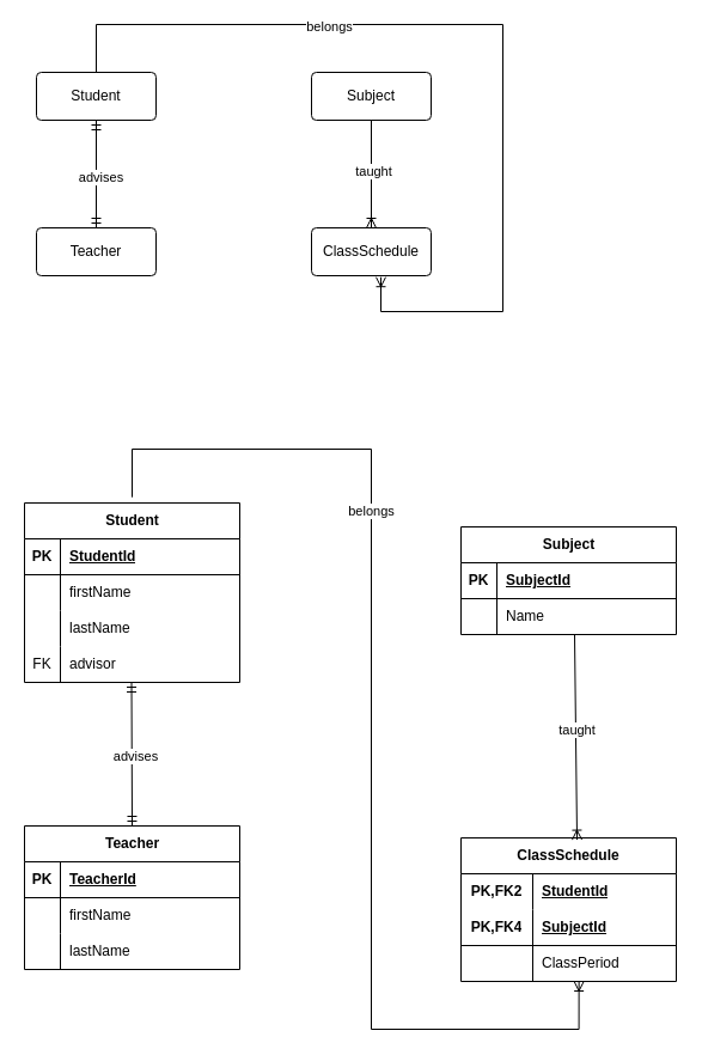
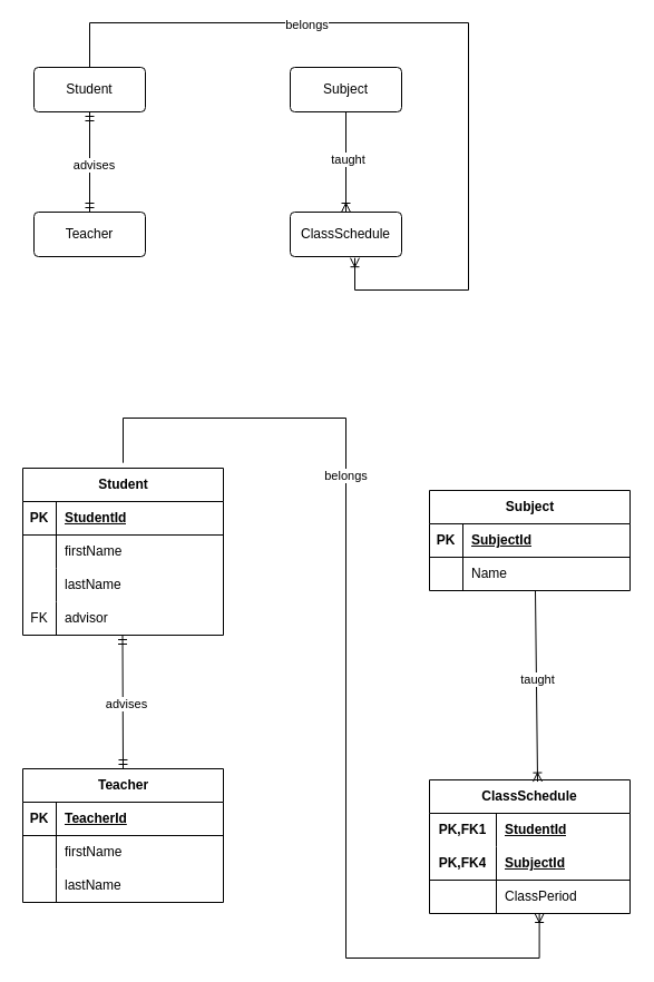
- <mxCell id="44" value="PK,FK2" style="shape=partialRectangle;connectable=0;fillColor=none;top=0;left=0;bottom=0;right=0;fontStyle=1;overflow=hidden;html=1;whiteSpace=wrap;" vertex="1" parent="43"><mxGeometry width="60" height="30" as="geometry"><mxRectangle width="60" height="30" as="alternateBounds" /></mxGeometry></mxCell>
+ <mxCell id="44" value="PK,FK1" style="shape=partialRectangle;connectable=0;fillColor=none;top=0;left=0;bottom=0;right=0;fontStyle=1;overflow=hidden;html=1;whiteSpace=wrap;" vertex="1" parent="43"><mxGeometry width="60" height="30" as="geometry"><mxRectangle width="60" height="30" as="alternateBounds" /></mxGeometry></mxCell>
